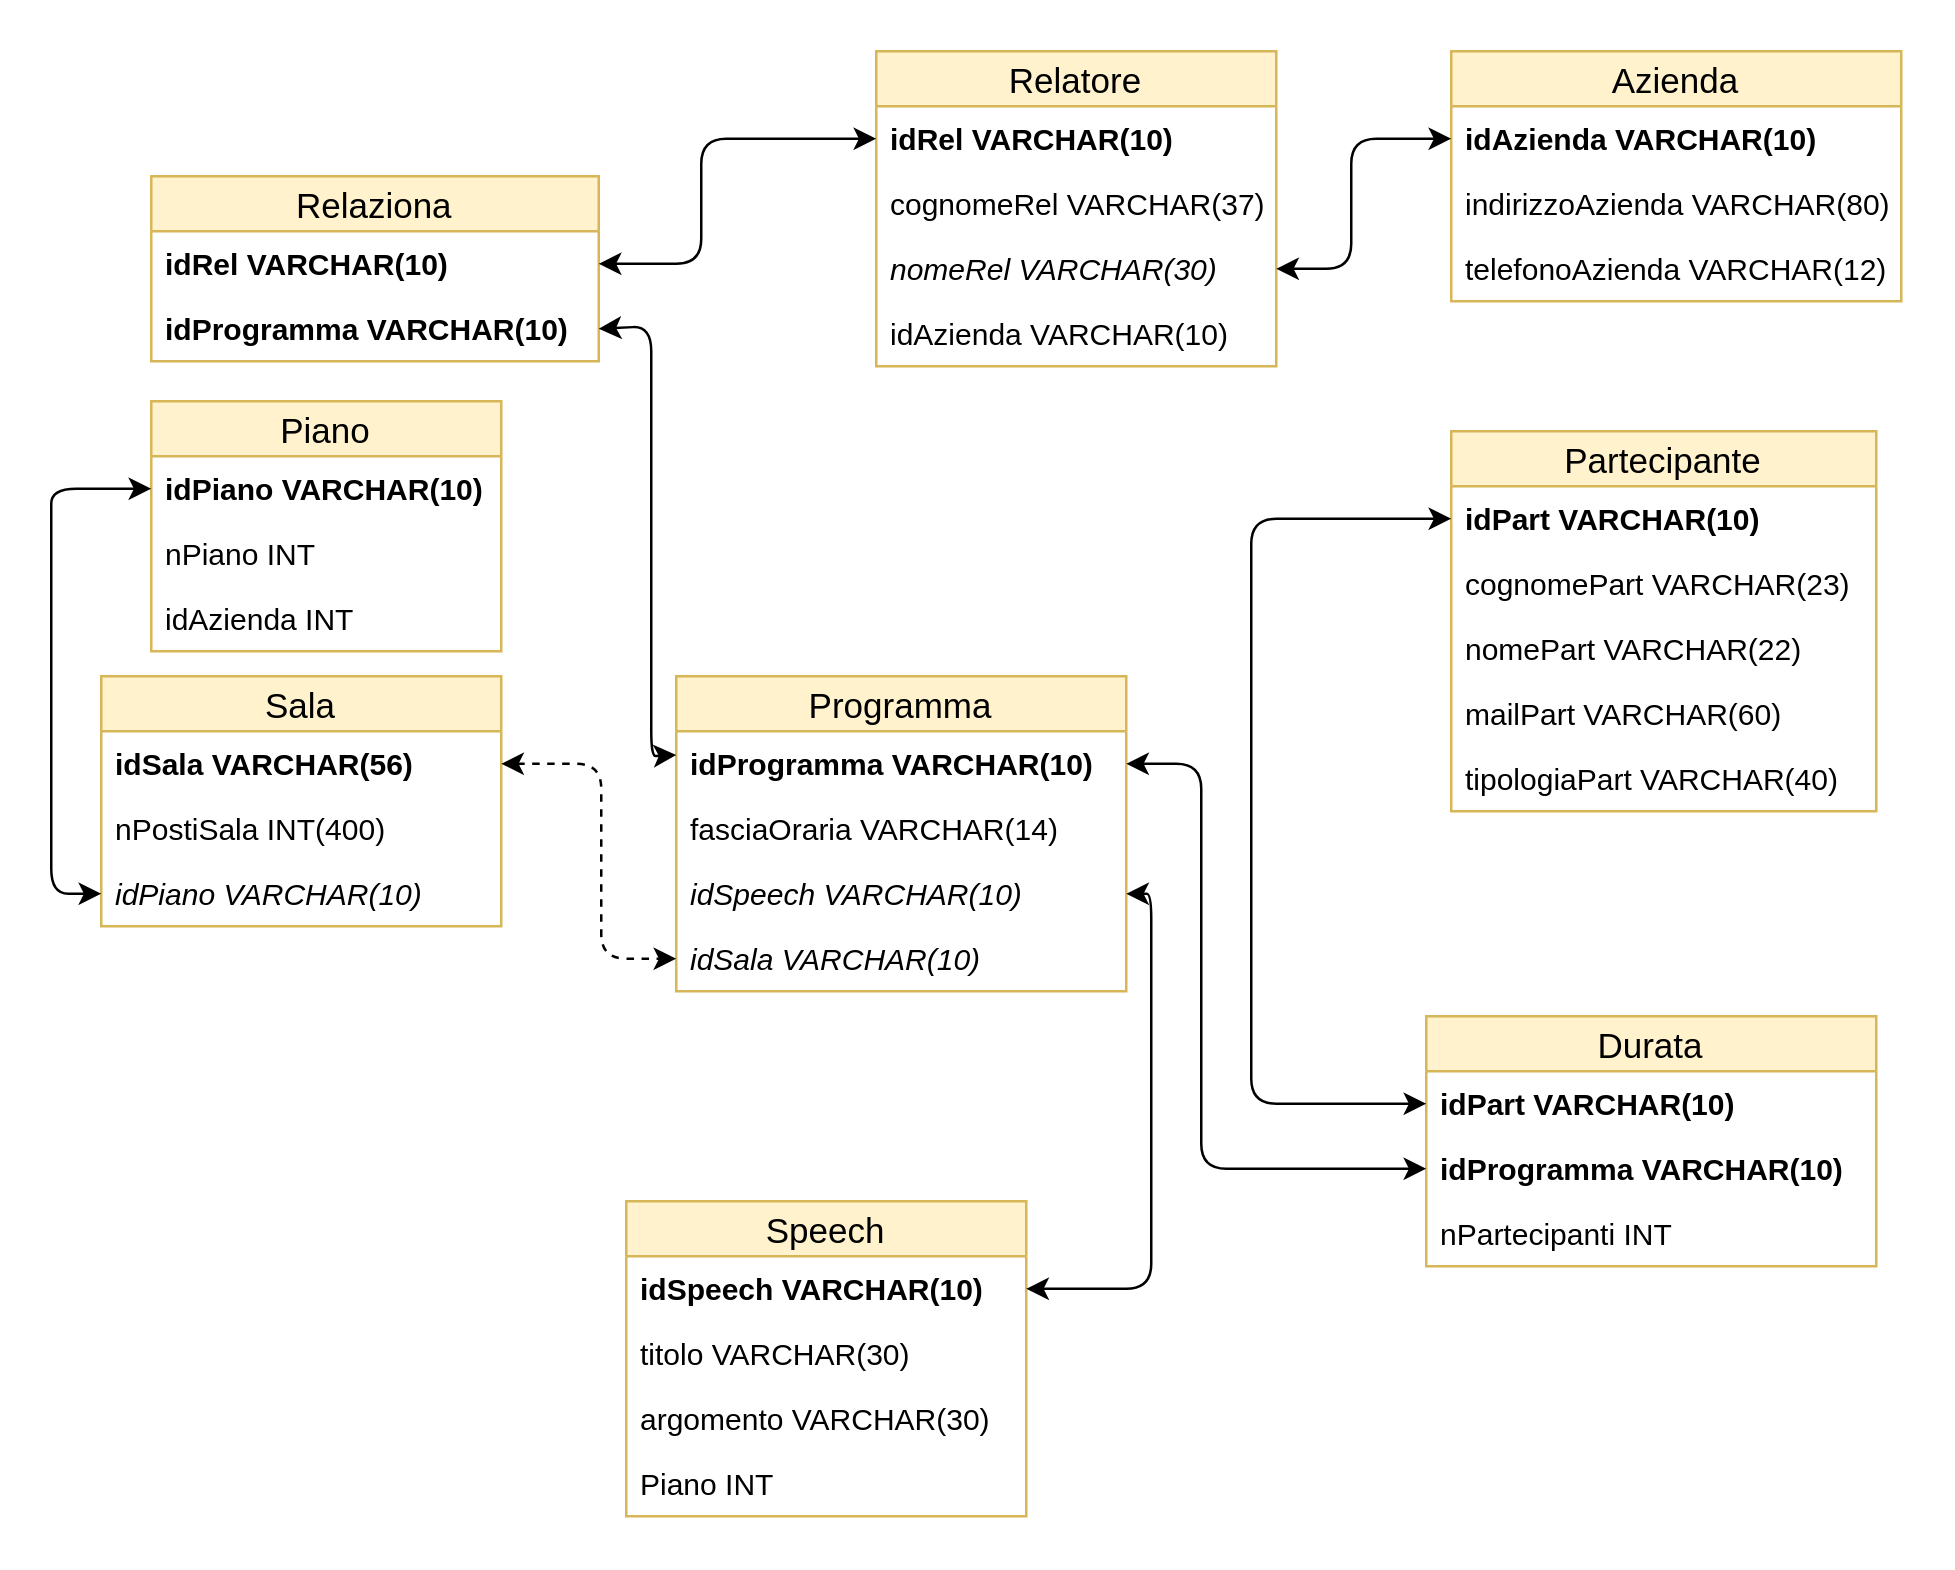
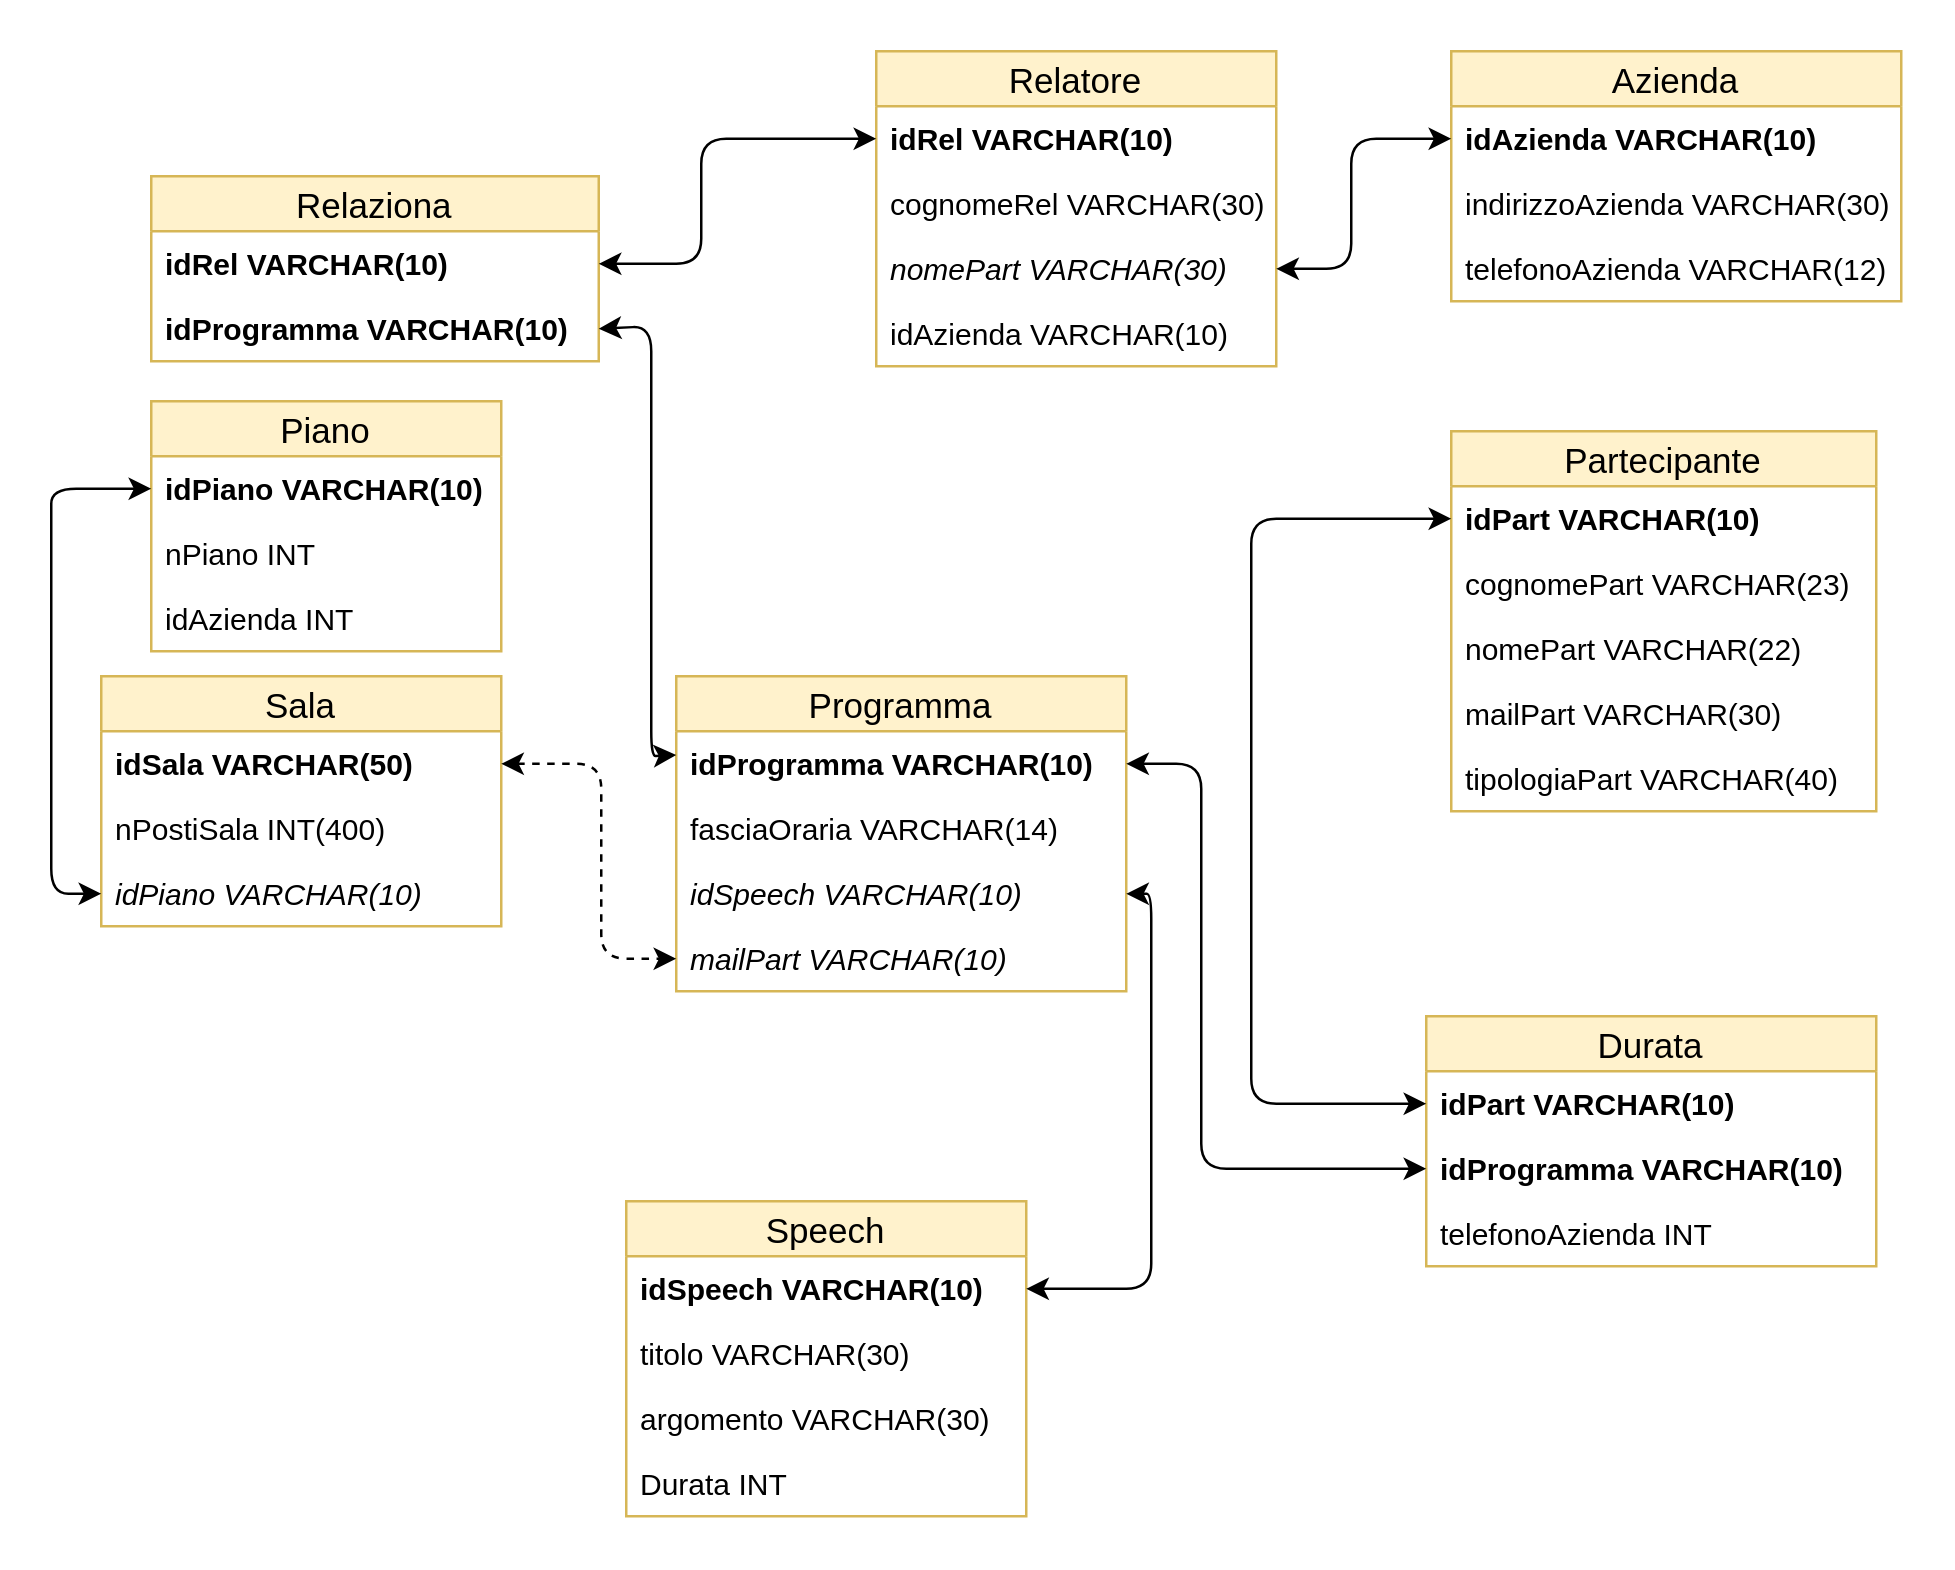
- <mxCell id="4" value="cognomeRel VARCHAR(37)" style="text;strokeColor=none;fillColor=none;spacingLeft=4;spacingRight=4;overflow=hidden;rotatable=0;points=[[0,0.5],[1,0.5]];portConstraint=eastwest;fontSize=12;fontStyle=0" parent="2" vertex="1"><mxGeometry y="48" width="160" height="26" as="geometry" /></mxCell>
+ <mxCell id="4" value="cognomeRel VARCHAR(30)" style="text;strokeColor=none;fillColor=none;spacingLeft=4;spacingRight=4;overflow=hidden;rotatable=0;points=[[0,0.5],[1,0.5]];portConstraint=eastwest;fontSize=12;fontStyle=0" parent="2" vertex="1"><mxGeometry y="48" width="160" height="26" as="geometry" /></mxCell>
- <mxCell id="9" value="indirizzoAzienda VARCHAR(80)" style="text;strokeColor=none;fillColor=none;spacingLeft=4;spacingRight=4;overflow=hidden;rotatable=0;points=[[0,0.5],[1,0.5]];portConstraint=eastwest;fontSize=12;" parent="7" vertex="1"><mxGeometry y="48" width="180" height="26" as="geometry" /></mxCell>
+ <mxCell id="9" value="indirizzoAzienda VARCHAR(30)" style="text;strokeColor=none;fillColor=none;spacingLeft=4;spacingRight=4;overflow=hidden;rotatable=0;points=[[0,0.5],[1,0.5]];portConstraint=eastwest;fontSize=12;" parent="7" vertex="1"><mxGeometry y="48" width="180" height="26" as="geometry" /></mxCell>
- <mxCell id="5" value="nomeRel VARCHAR(30)" style="text;strokeColor=none;fillColor=none;spacingLeft=4;spacingRight=4;overflow=hidden;rotatable=0;points=[[0,0.5],[1,0.5]];portConstraint=eastwest;fontSize=12;fontStyle=2" parent="2" vertex="1"><mxGeometry y="74" width="160" height="26" as="geometry" /></mxCell>
+ <mxCell id="5" value="nomePart VARCHAR(30)" style="text;strokeColor=none;fillColor=none;spacingLeft=4;spacingRight=4;overflow=hidden;rotatable=0;points=[[0,0.5],[1,0.5]];portConstraint=eastwest;fontSize=12;fontStyle=2" parent="2" vertex="1"><mxGeometry y="74" width="160" height="26" as="geometry" /></mxCell>
- <mxCell id="26" value="mailPart VARCHAR(60)" style="text;strokeColor=none;fillColor=none;spacingLeft=4;spacingRight=4;overflow=hidden;rotatable=0;points=[[0,0.5],[1,0.5]];portConstraint=eastwest;fontSize=12;" parent="22" vertex="1"><mxGeometry y="100" width="170" height="26" as="geometry" /></mxCell>
+ <mxCell id="26" value="mailPart VARCHAR(30)" style="text;strokeColor=none;fillColor=none;spacingLeft=4;spacingRight=4;overflow=hidden;rotatable=0;points=[[0,0.5],[1,0.5]];portConstraint=eastwest;fontSize=12;" parent="22" vertex="1"><mxGeometry y="100" width="170" height="26" as="geometry" /></mxCell>
- <mxCell id="29" value="idSala VARCHAR(56)" style="text;strokeColor=none;fillColor=none;spacingLeft=4;spacingRight=4;overflow=hidden;rotatable=0;points=[[0,0.5],[1,0.5]];portConstraint=eastwest;fontSize=12;fontStyle=1" parent="28" vertex="1"><mxGeometry y="22" width="160" height="26" as="geometry" /></mxCell>
+ <mxCell id="29" value="idSala VARCHAR(50)" style="text;strokeColor=none;fillColor=none;spacingLeft=4;spacingRight=4;overflow=hidden;rotatable=0;points=[[0,0.5],[1,0.5]];portConstraint=eastwest;fontSize=12;fontStyle=1" parent="28" vertex="1"><mxGeometry y="22" width="160" height="26" as="geometry" /></mxCell>
- <mxCell id="16" value="idSala VARCHAR(10)" style="text;strokeColor=none;fillColor=none;spacingLeft=4;spacingRight=4;overflow=hidden;rotatable=0;points=[[0,0.5],[1,0.5]];portConstraint=eastwest;fontSize=12;fontStyle=2" parent="12" vertex="1"><mxGeometry y="100" width="180" height="26" as="geometry" /></mxCell>
+ <mxCell id="16" value="mailPart VARCHAR(10)" style="text;strokeColor=none;fillColor=none;spacingLeft=4;spacingRight=4;overflow=hidden;rotatable=0;points=[[0,0.5],[1,0.5]];portConstraint=eastwest;fontSize=12;fontStyle=2" parent="12" vertex="1"><mxGeometry y="100" width="180" height="26" as="geometry" /></mxCell>
- <mxCell id="46" value="nPartecipanti INT" style="text;strokeColor=none;fillColor=none;spacingLeft=4;spacingRight=4;overflow=hidden;rotatable=0;points=[[0,0.5],[1,0.5]];portConstraint=eastwest;fontSize=12;fontStyle=0" parent="43" vertex="1"><mxGeometry y="74" width="180" height="26" as="geometry" /></mxCell>
+ <mxCell id="46" value="telefonoAzienda INT" style="text;strokeColor=none;fillColor=none;spacingLeft=4;spacingRight=4;overflow=hidden;rotatable=0;points=[[0,0.5],[1,0.5]];portConstraint=eastwest;fontSize=12;fontStyle=0" parent="43" vertex="1"><mxGeometry y="74" width="180" height="26" as="geometry" /></mxCell>
- <mxCell id="21" value="Piano INT" style="text;strokeColor=none;fillColor=none;spacingLeft=4;spacingRight=4;overflow=hidden;rotatable=0;points=[[0,0.5],[1,0.5]];portConstraint=eastwest;fontSize=12;" parent="17" vertex="1"><mxGeometry y="100" width="160" height="26" as="geometry" /></mxCell>
+ <mxCell id="21" value="Durata INT" style="text;strokeColor=none;fillColor=none;spacingLeft=4;spacingRight=4;overflow=hidden;rotatable=0;points=[[0,0.5],[1,0.5]];portConstraint=eastwest;fontSize=12;" parent="17" vertex="1"><mxGeometry y="100" width="160" height="26" as="geometry" /></mxCell>
